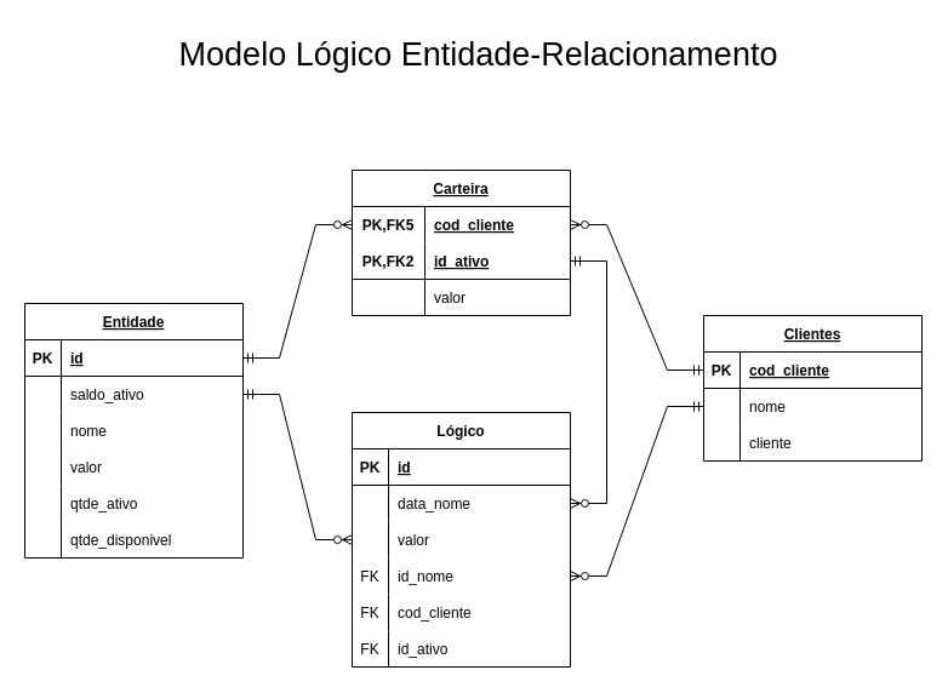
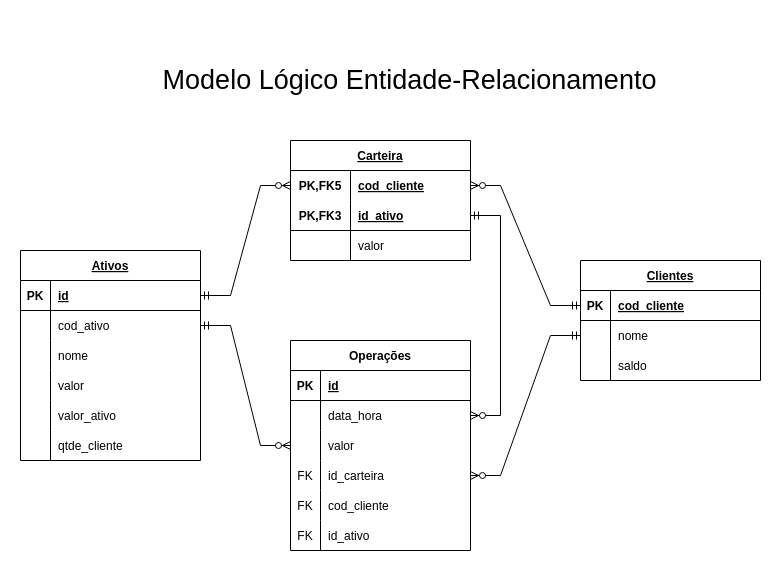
- <mxCell id="65" value="Modelo Lógico Entidade-Relacionamento" style="text;html=1;resizable=0;autosize=1;align=center;verticalAlign=middle;points=[];fillColor=none;strokeColor=none;rounded=0;fontSize=27;" parent="1" vertex="1"><mxGeometry x="134" y="20" width="520" height="50" as="geometry" /></mxCell>
+ <mxCell id="65" value="Modelo Lógico Entidade-Relacionamento" style="text;html=1;resizable=0;autosize=1;align=center;verticalAlign=middle;points=[];fillColor=none;strokeColor=none;rounded=0;fontSize=27;" parent="1" vertex="1"><mxGeometry x="149" y="55" width="520" height="50" as="geometry" /></mxCell>
- <mxCell id="36" value="PK,FK2" style="shape=partialRectangle;connectable=0;fillColor=none;top=0;left=0;bottom=0;right=0;fontStyle=1;overflow=hidden;" parent="35" vertex="1"><mxGeometry width="60" height="30" as="geometry"><mxRectangle width="60" height="30" as="alternateBounds" /></mxGeometry></mxCell>
+ <mxCell id="36" value="PK,FK3" style="shape=partialRectangle;connectable=0;fillColor=none;top=0;left=0;bottom=0;right=0;fontStyle=1;overflow=hidden;" parent="35" vertex="1"><mxGeometry width="60" height="30" as="geometry"><mxRectangle width="60" height="30" as="alternateBounds" /></mxGeometry></mxCell>
- <mxCell id="2" value="Entidade" style="shape=table;startSize=30;container=1;collapsible=1;childLayout=tableLayout;fixedRows=1;rowLines=0;fontStyle=5;align=center;resizeLast=1;" parent="1" vertex="1"><mxGeometry x="20" y="250" width="180" height="210" as="geometry"><mxRectangle x="40" y="40" width="70" height="30" as="alternateBounds" /></mxGeometry></mxCell>
+ <mxCell id="2" value="Ativos" style="shape=table;startSize=30;container=1;collapsible=1;childLayout=tableLayout;fixedRows=1;rowLines=0;fontStyle=5;align=center;resizeLast=1;" parent="1" vertex="1"><mxGeometry x="20" y="250" width="180" height="210" as="geometry"><mxRectangle x="40" y="40" width="70" height="30" as="alternateBounds" /></mxGeometry></mxCell>
- <mxCell id="8" value="saldo_ativo" style="shape=partialRectangle;connectable=0;fillColor=none;top=0;left=0;bottom=0;right=0;align=left;spacingLeft=6;overflow=hidden;" parent="6" vertex="1"><mxGeometry x="30" width="150" height="30" as="geometry"><mxRectangle width="150" height="30" as="alternateBounds" /></mxGeometry></mxCell>
+ <mxCell id="8" value="cod_ativo" style="shape=partialRectangle;connectable=0;fillColor=none;top=0;left=0;bottom=0;right=0;align=left;spacingLeft=6;overflow=hidden;" parent="6" vertex="1"><mxGeometry x="30" width="150" height="30" as="geometry"><mxRectangle width="150" height="30" as="alternateBounds" /></mxGeometry></mxCell>
- <mxCell id="43" value="Lógico" style="shape=table;startSize=30;container=1;collapsible=1;childLayout=tableLayout;fixedRows=1;rowLines=0;fontStyle=1;align=center;resizeLast=1;" parent="1" vertex="1"><mxGeometry x="290" y="340" width="180" height="210" as="geometry" /></mxCell>
+ <mxCell id="43" value="Operações" style="shape=table;startSize=30;container=1;collapsible=1;childLayout=tableLayout;fixedRows=1;rowLines=0;fontStyle=1;align=center;resizeLast=1;" parent="1" vertex="1"><mxGeometry x="290" y="340" width="180" height="210" as="geometry" /></mxCell>
- <mxCell id="30" value="cliente" style="shape=partialRectangle;connectable=0;fillColor=none;top=0;left=0;bottom=0;right=0;align=left;spacingLeft=6;overflow=hidden;" parent="28" vertex="1"><mxGeometry x="30" width="150" height="30" as="geometry"><mxRectangle width="150" height="30" as="alternateBounds" /></mxGeometry></mxCell>
+ <mxCell id="30" value="saldo" style="shape=partialRectangle;connectable=0;fillColor=none;top=0;left=0;bottom=0;right=0;align=left;spacingLeft=6;overflow=hidden;" parent="28" vertex="1"><mxGeometry x="30" width="150" height="30" as="geometry"><mxRectangle width="150" height="30" as="alternateBounds" /></mxGeometry></mxCell>
- <mxCell id="17" value="qtde_ativo" style="shape=partialRectangle;connectable=0;fillColor=none;top=0;left=0;bottom=0;right=0;align=left;spacingLeft=6;overflow=hidden;" parent="15" vertex="1"><mxGeometry x="30" width="150" height="30" as="geometry"><mxRectangle width="150" height="30" as="alternateBounds" /></mxGeometry></mxCell>
+ <mxCell id="17" value="valor_ativo" style="shape=partialRectangle;connectable=0;fillColor=none;top=0;left=0;bottom=0;right=0;align=left;spacingLeft=6;overflow=hidden;" parent="15" vertex="1"><mxGeometry x="30" width="150" height="30" as="geometry"><mxRectangle width="150" height="30" as="alternateBounds" /></mxGeometry></mxCell>
- <mxCell id="49" value="data_nome" style="shape=partialRectangle;connectable=0;fillColor=none;top=0;left=0;bottom=0;right=0;align=left;spacingLeft=6;overflow=hidden;" parent="47" vertex="1"><mxGeometry x="30" width="150" height="30" as="geometry"><mxRectangle width="150" height="30" as="alternateBounds" /></mxGeometry></mxCell>
+ <mxCell id="49" value="data_hora" style="shape=partialRectangle;connectable=0;fillColor=none;top=0;left=0;bottom=0;right=0;align=left;spacingLeft=6;overflow=hidden;" parent="47" vertex="1"><mxGeometry x="30" width="150" height="30" as="geometry"><mxRectangle width="150" height="30" as="alternateBounds" /></mxGeometry></mxCell>
- <mxCell id="20" value="qtde_disponivel" style="shape=partialRectangle;connectable=0;fillColor=none;top=0;left=0;bottom=0;right=0;align=left;spacingLeft=6;overflow=hidden;" parent="18" vertex="1"><mxGeometry x="30" width="150" height="30" as="geometry"><mxRectangle width="150" height="30" as="alternateBounds" /></mxGeometry></mxCell>
+ <mxCell id="20" value="qtde_cliente" style="shape=partialRectangle;connectable=0;fillColor=none;top=0;left=0;bottom=0;right=0;align=left;spacingLeft=6;overflow=hidden;" parent="18" vertex="1"><mxGeometry x="30" width="150" height="30" as="geometry"><mxRectangle width="150" height="30" as="alternateBounds" /></mxGeometry></mxCell>
- <mxCell id="55" value="id_nome" style="shape=partialRectangle;connectable=0;fillColor=none;top=0;left=0;bottom=0;right=0;align=left;spacingLeft=6;overflow=hidden;" parent="53" vertex="1"><mxGeometry x="30" width="150" height="30" as="geometry"><mxRectangle width="150" height="30" as="alternateBounds" /></mxGeometry></mxCell>
+ <mxCell id="55" value="id_carteira" style="shape=partialRectangle;connectable=0;fillColor=none;top=0;left=0;bottom=0;right=0;align=left;spacingLeft=6;overflow=hidden;" parent="53" vertex="1"><mxGeometry x="30" width="150" height="30" as="geometry"><mxRectangle width="150" height="30" as="alternateBounds" /></mxGeometry></mxCell>
